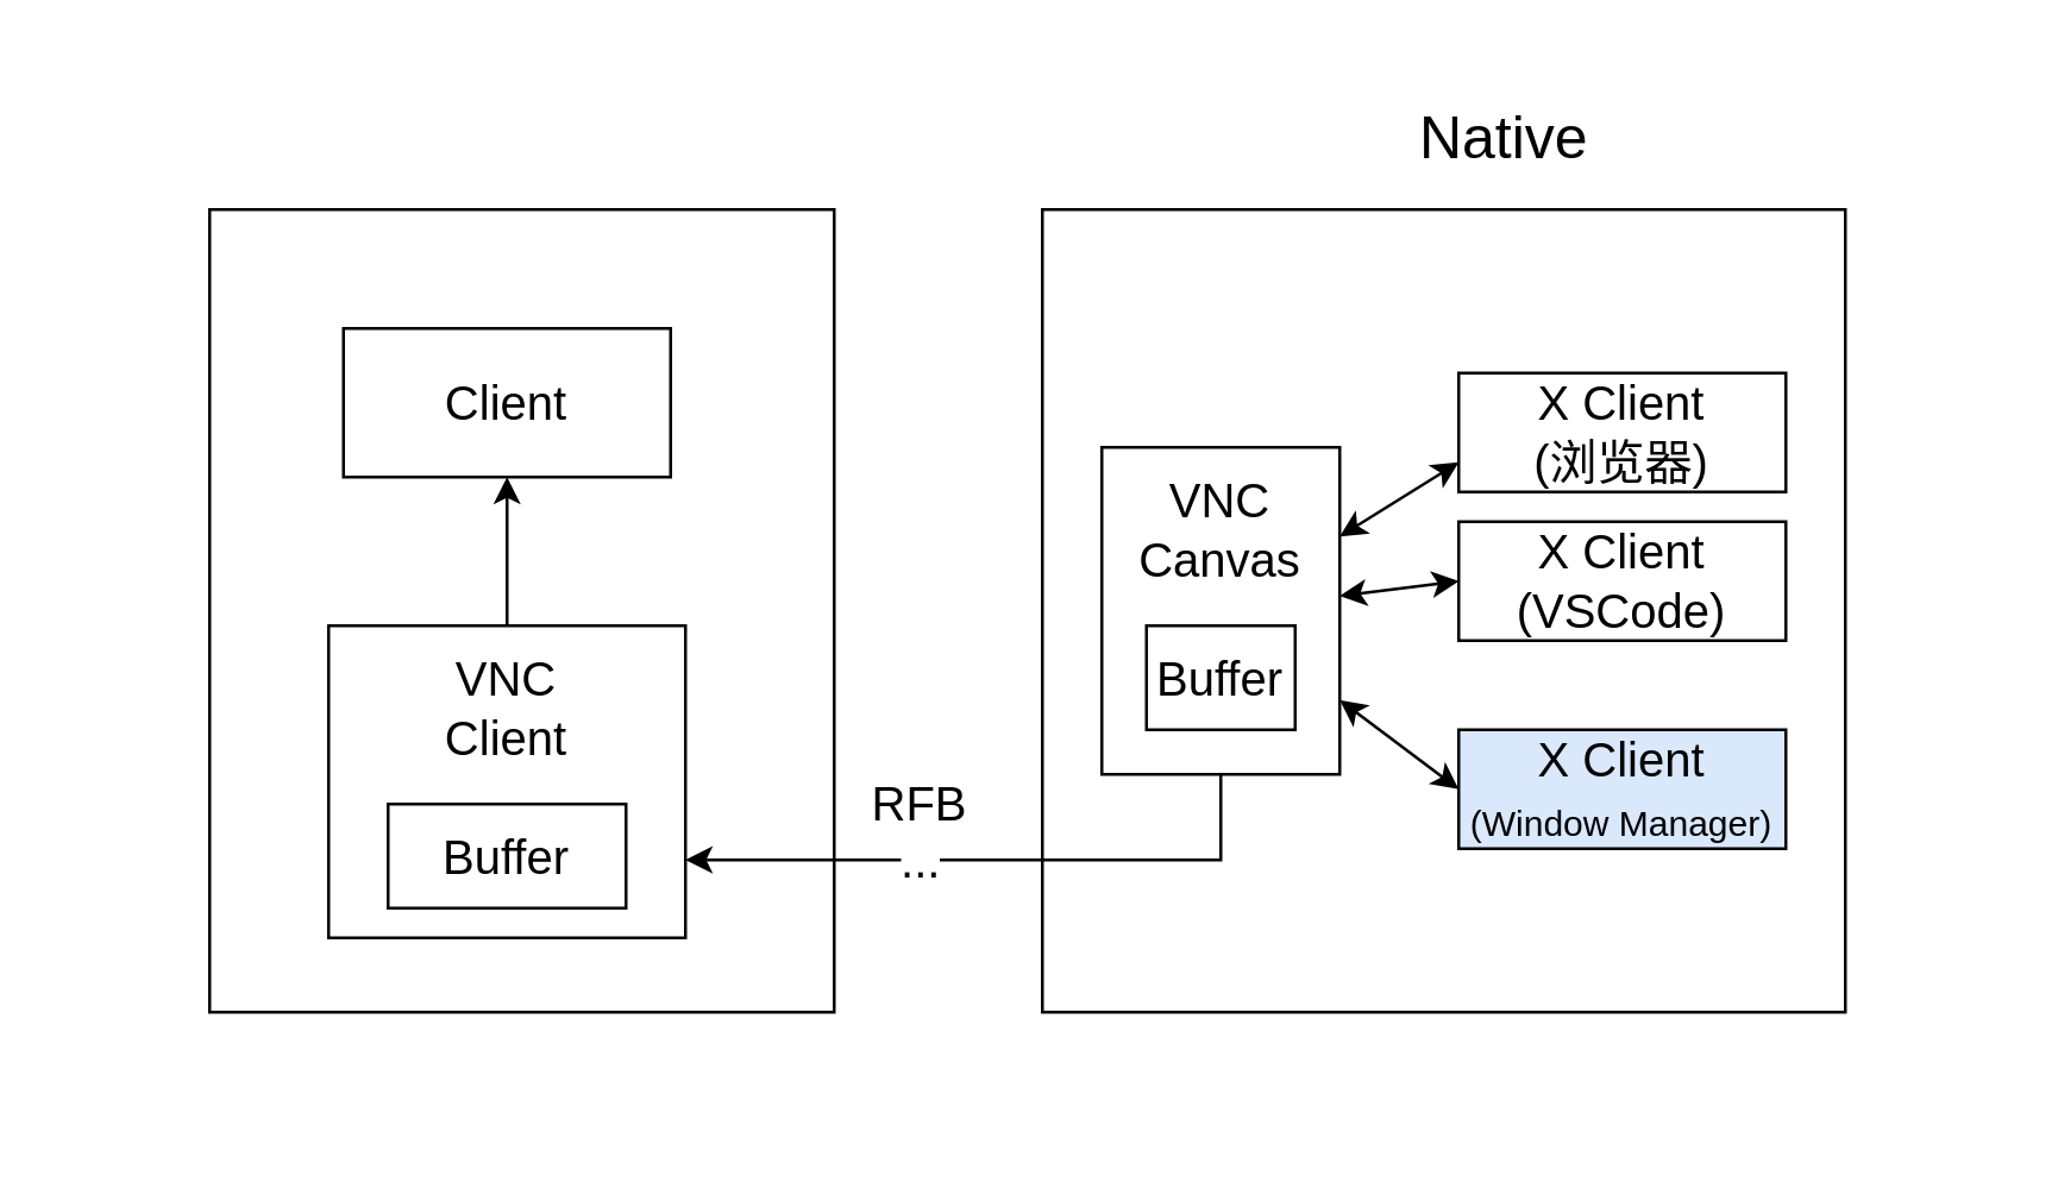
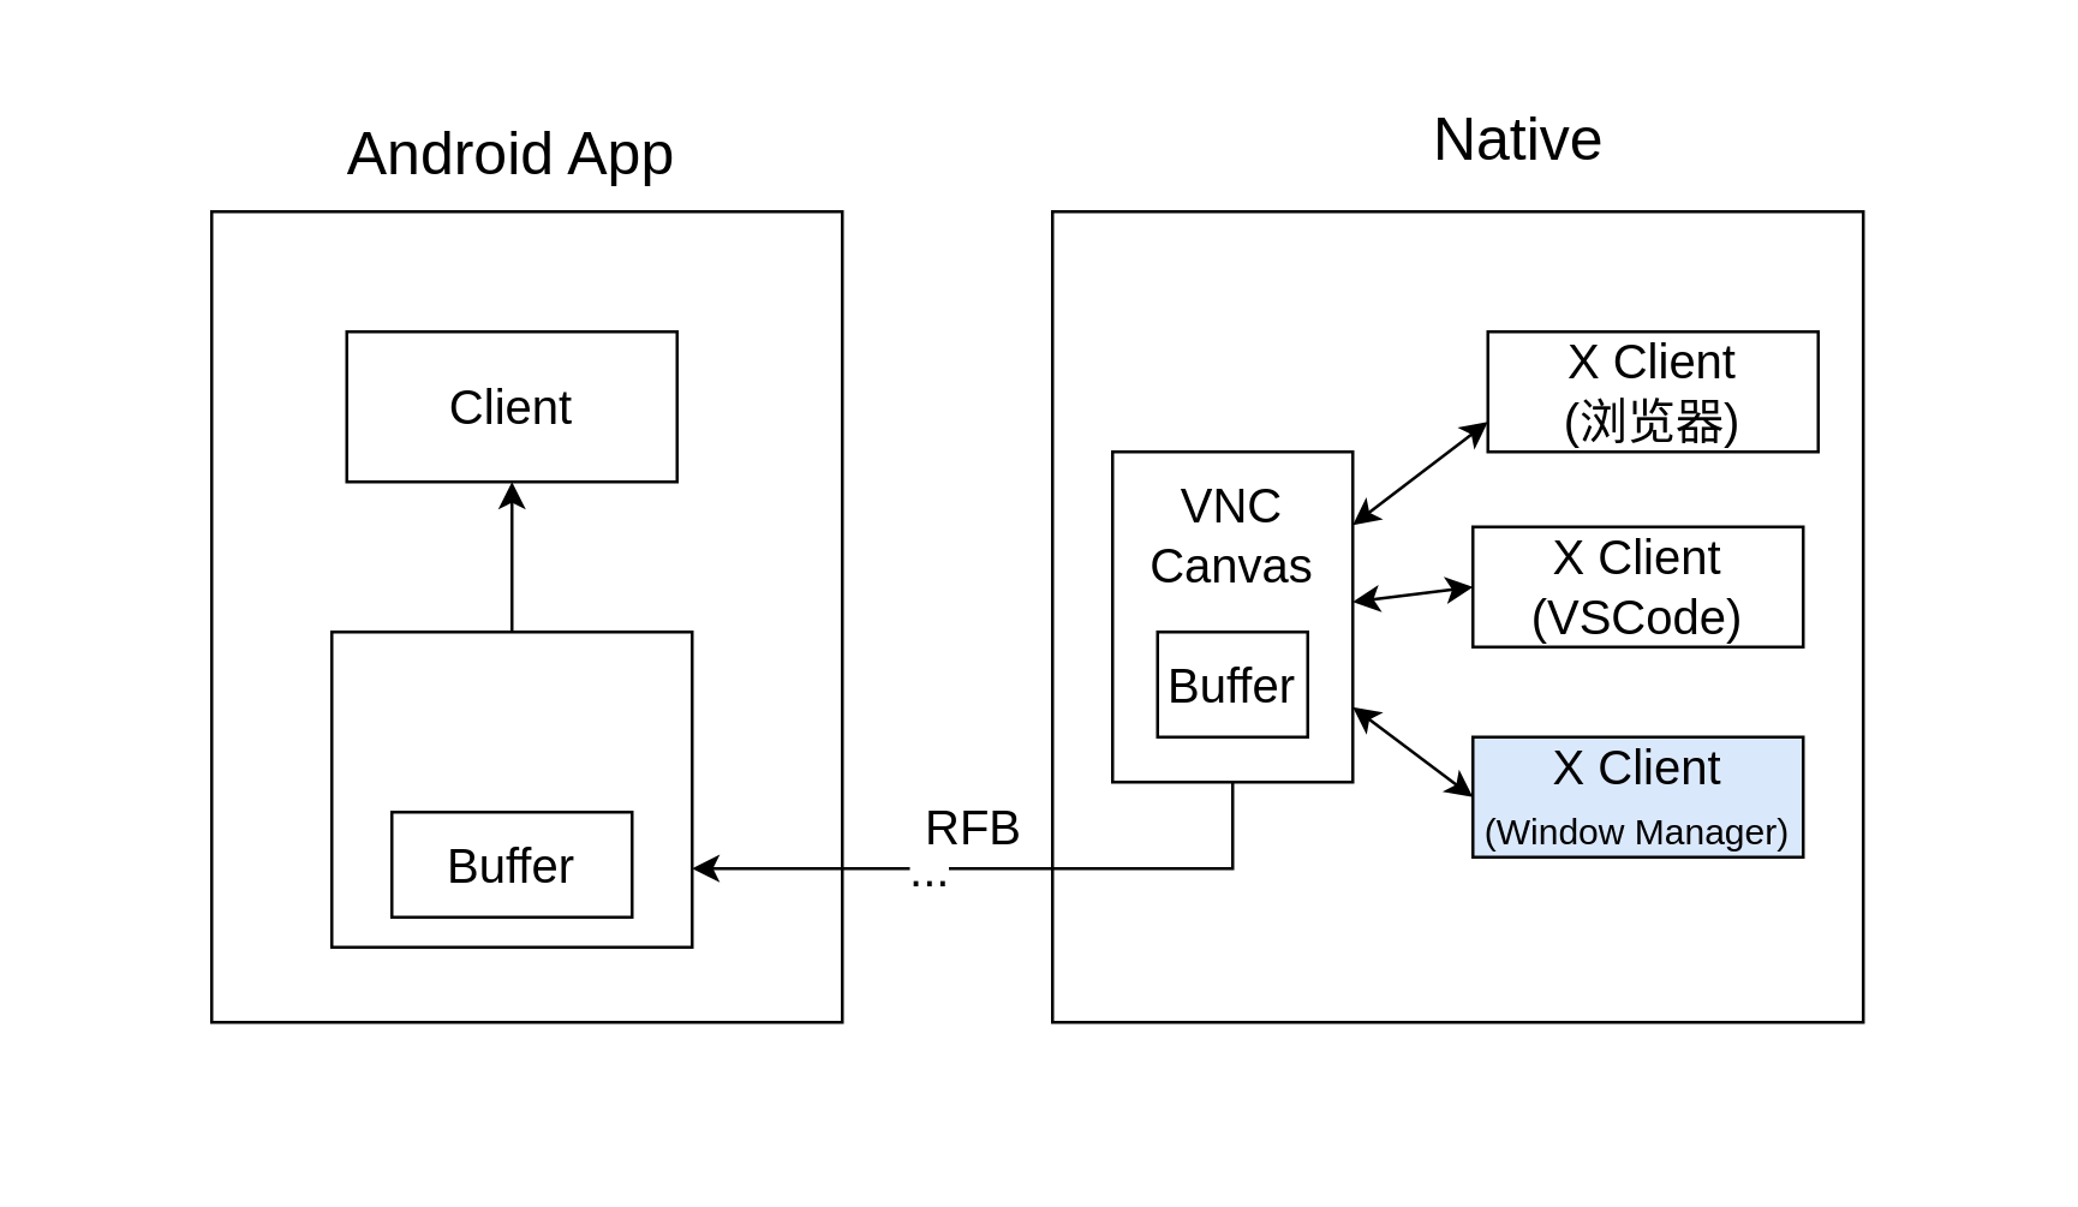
+ <mxCell id="5" value="Android App" style="text;html=1;strokeColor=none;fillColor=none;align=center;verticalAlign=middle;whiteSpace=wrap;rounded=0;fontSize=20;" vertex="1" parent="1"><mxGeometry x="100" y="40" width="140" height="20" as="geometry" /></mxCell>
- <mxCell id="8" value="X Client&lt;br style=&quot;font-size: 16px;&quot;&gt;(浏览器)" style="rounded=0;whiteSpace=wrap;html=1;fontSize=16;" vertex="1" parent="1"><mxGeometry x="490" y="125" width="110" height="40" as="geometry" /></mxCell>
+ <mxCell id="8" value="X Client&lt;br style=&quot;font-size: 16px;&quot;&gt;(浏览器)" style="rounded=0;whiteSpace=wrap;html=1;fontSize=16;" vertex="1" parent="1"><mxGeometry x="495" y="110" width="110" height="40" as="geometry" /></mxCell>
- <mxCell id="21" value="VNC Client" style="text;html=1;strokeColor=none;fillColor=none;align=center;verticalAlign=middle;whiteSpace=wrap;rounded=0;fontSize=16;" vertex="1" parent="1"><mxGeometry x="130" y="220" width="80" height="35" as="geometry" /></mxCell>
- <mxCell id="23" value="RFB" style="text;html=1;strokeColor=none;fillColor=none;align=center;verticalAlign=middle;whiteSpace=wrap;rounded=0;fontSize=16;" vertex="1" parent="1"><mxGeometry x="289" y="260" width="40" height="20" as="geometry" /></mxCell>
+ <mxCell id="23" value="RFB" style="text;html=1;strokeColor=none;fillColor=none;align=center;verticalAlign=middle;whiteSpace=wrap;rounded=0;fontSize=16;" vertex="1" parent="1"><mxGeometry x="304" y="265" width="40" height="20" as="geometry" /></mxCell>
